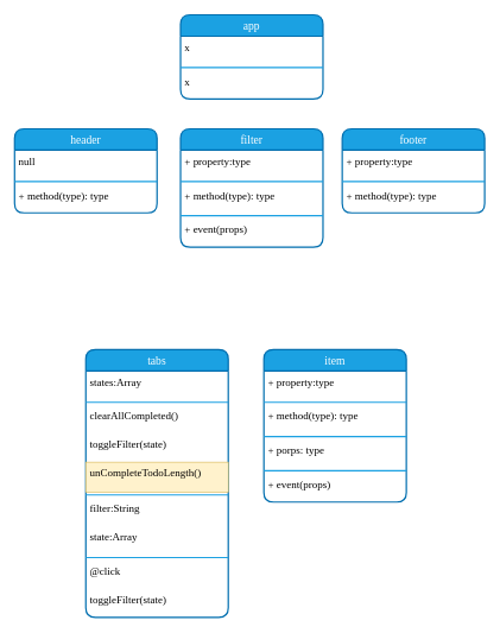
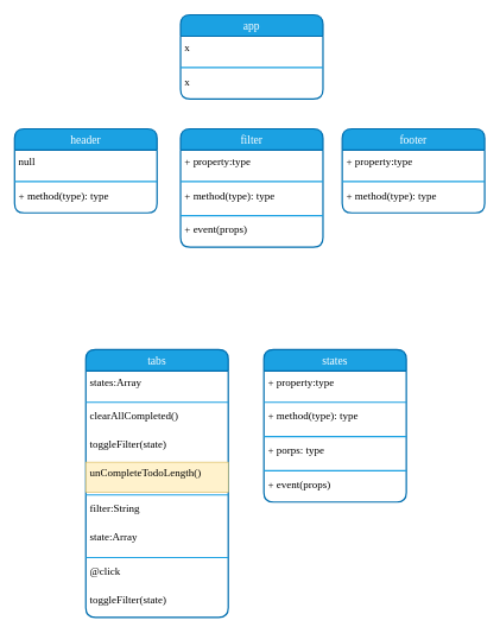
- <mxCell id="20" value="item" style="swimlane;fontStyle=0;align=center;verticalAlign=top;childLayout=stackLayout;horizontal=1;startSize=30;horizontalStack=0;resizeParent=1;resizeParentMax=0;resizeLast=0;collapsible=1;marginBottom=0;rounded=1;shadow=0;glass=0;comic=0;strokeColor=#006EAF;strokeWidth=2;fillColor=#1BA1E2;fontFamily=Comic Sans MS;fontSize=16;fontColor=#ffffff;labelBackgroundColor=none;" parent="1" vertex="1"><mxGeometry x="370" y="490" width="200" height="214" as="geometry" /></mxCell>
+ <mxCell id="20" value="states" style="swimlane;fontStyle=0;align=center;verticalAlign=top;childLayout=stackLayout;horizontal=1;startSize=30;horizontalStack=0;resizeParent=1;resizeParentMax=0;resizeLast=0;collapsible=1;marginBottom=0;rounded=1;shadow=0;glass=0;comic=0;strokeColor=#006EAF;strokeWidth=2;fillColor=#1BA1E2;fontFamily=Comic Sans MS;fontSize=16;fontColor=#ffffff;labelBackgroundColor=none;" parent="1" vertex="1"><mxGeometry x="370" y="490" width="200" height="214" as="geometry" /></mxCell>
